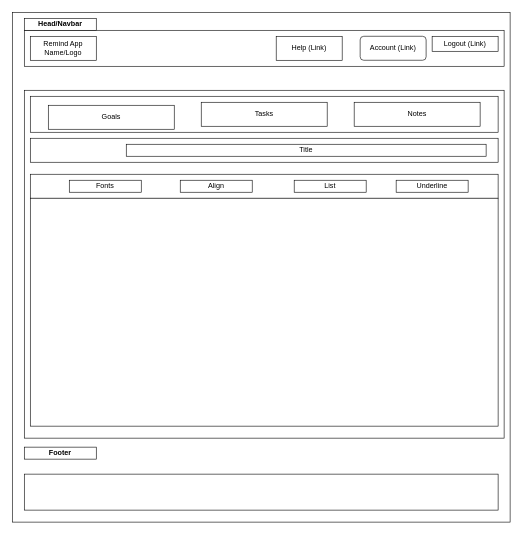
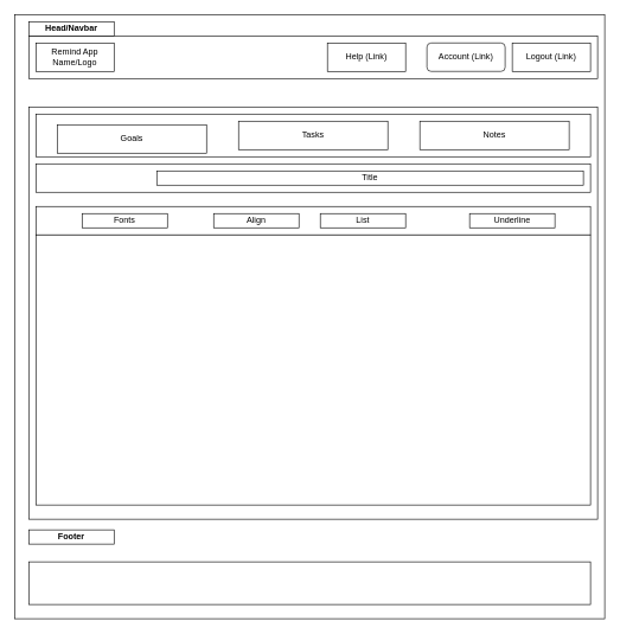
- <mxCell id="5" value="Logout&amp;nbsp;(Link)" style="rounded=0;whiteSpace=wrap;html=1;" parent="1" vertex="1"><mxGeometry x="720" y="60" width="110" height="25" as="geometry" /></mxCell>
+ <mxCell id="5" value="Logout&amp;nbsp;(Link)" style="rounded=0;whiteSpace=wrap;html=1;" parent="1" vertex="1"><mxGeometry x="720" y="60" width="110" height="40" as="geometry" /></mxCell>
- <mxCell id="20" value="Title" style="rounded=0;whiteSpace=wrap;html=1;" vertex="1" parent="1"><mxGeometry x="210" y="240" width="600" height="20" as="geometry" /></mxCell>
+ <mxCell id="20" value="Title" style="rounded=0;whiteSpace=wrap;html=1;" vertex="1" parent="1"><mxGeometry x="220" y="240" width="600" height="20" as="geometry" /></mxCell>
- <mxCell id="21" value="List" style="rounded=0;whiteSpace=wrap;html=1;" vertex="1" parent="1"><mxGeometry x="490" y="300" width="120" height="20" as="geometry" /></mxCell>
+ <mxCell id="21" value="List" style="rounded=0;whiteSpace=wrap;html=1;" vertex="1" parent="1"><mxGeometry x="450" y="300" width="120" height="20" as="geometry" /></mxCell>
